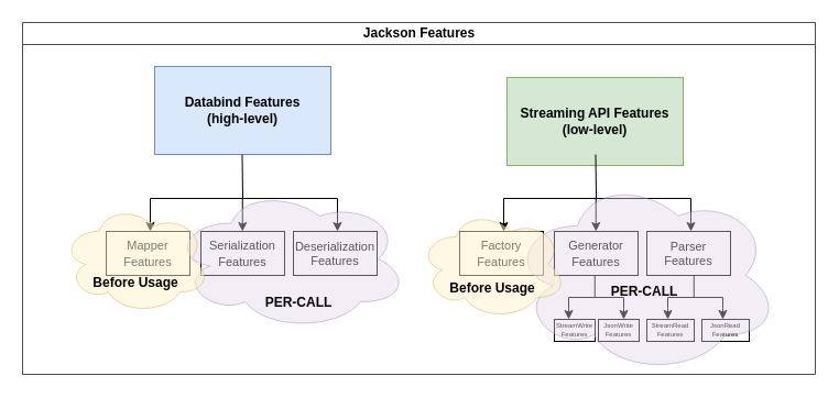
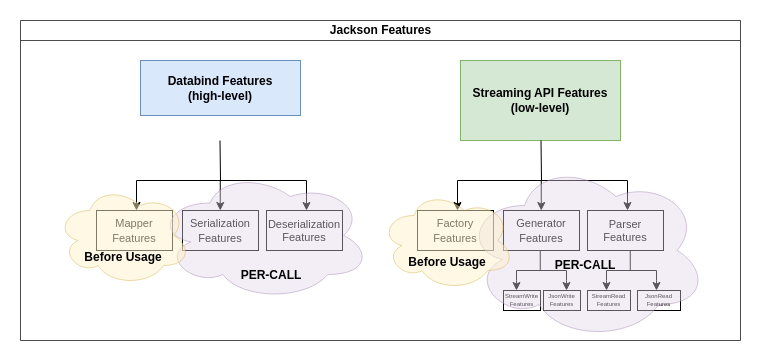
- <mxCell id="3" value="&lt;b&gt;Databind Features&lt;/b&gt;&lt;div&gt;&lt;b&gt;(high-level)&lt;/b&gt;&lt;/div&gt;" style="rounded=0;whiteSpace=wrap;html=1;fillColor=#dae8fc;strokeColor=#6c8ebf;" vertex="1" parent="2"><mxGeometry x="120" y="40" width="160" height="80" as="geometry" /></mxCell>
+ <mxCell id="3" value="&lt;b&gt;Databind Features&lt;/b&gt;&lt;div&gt;&lt;b&gt;(high-level)&lt;/b&gt;&lt;/div&gt;" style="rounded=0;whiteSpace=wrap;html=1;fillColor=#dae8fc;strokeColor=#6c8ebf;" vertex="1" parent="2"><mxGeometry x="120" y="40" width="160" height="55" as="geometry" /></mxCell>
- <mxCell id="4" value="&lt;b&gt;Streaming API Features&lt;/b&gt;&lt;div&gt;&lt;b&gt;(low-level)&lt;/b&gt;&lt;/div&gt;" style="rounded=0;whiteSpace=wrap;html=1;fillColor=#d5e8d4;strokeColor=#82b366;" vertex="1" parent="2"><mxGeometry x="440" y="50" width="160" height="80" as="geometry" /></mxCell>
+ <mxCell id="4" value="&lt;b&gt;Streaming API Features&lt;/b&gt;&lt;div&gt;&lt;b&gt;(low-level)&lt;/b&gt;&lt;/div&gt;" style="rounded=0;whiteSpace=wrap;html=1;fillColor=#d5e8d4;strokeColor=#82b366;" vertex="1" parent="2"><mxGeometry x="440" y="40" width="160" height="80" as="geometry" /></mxCell>
